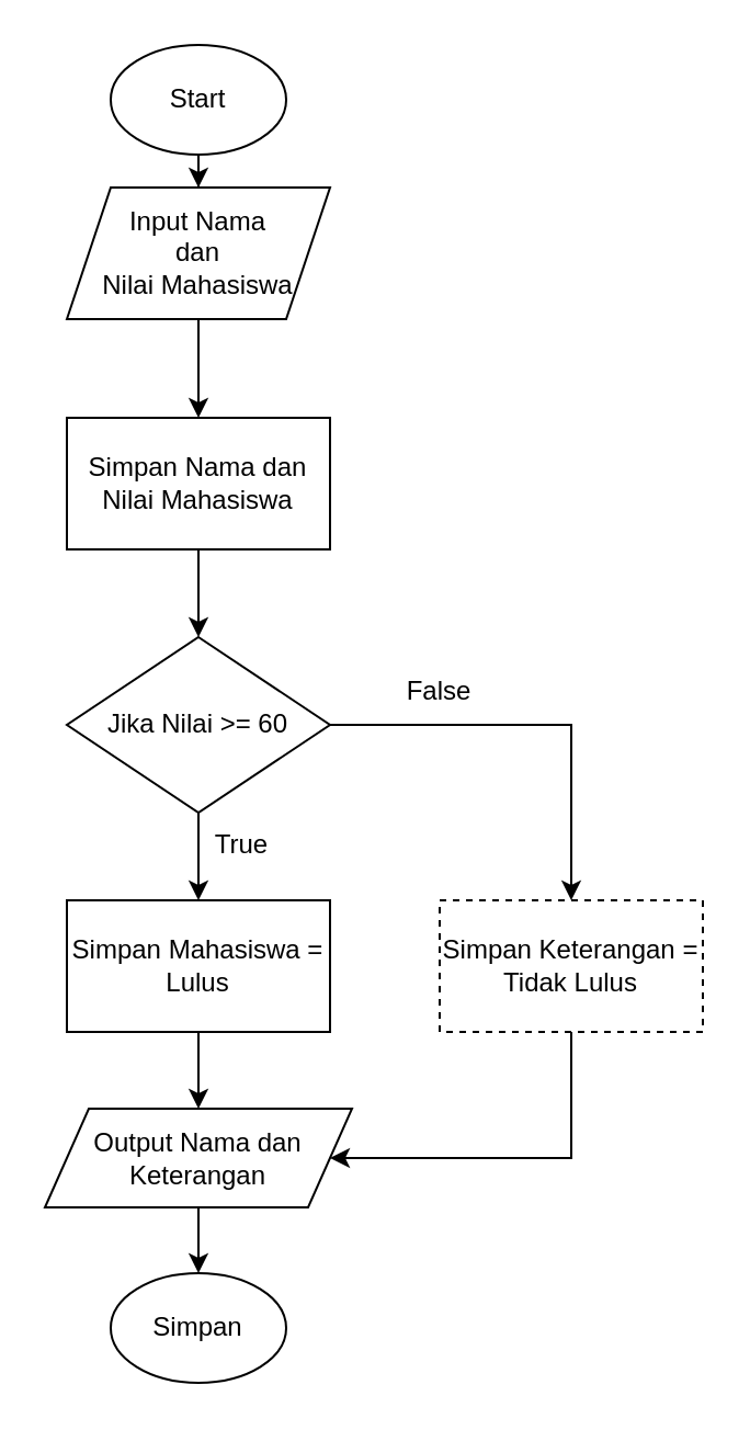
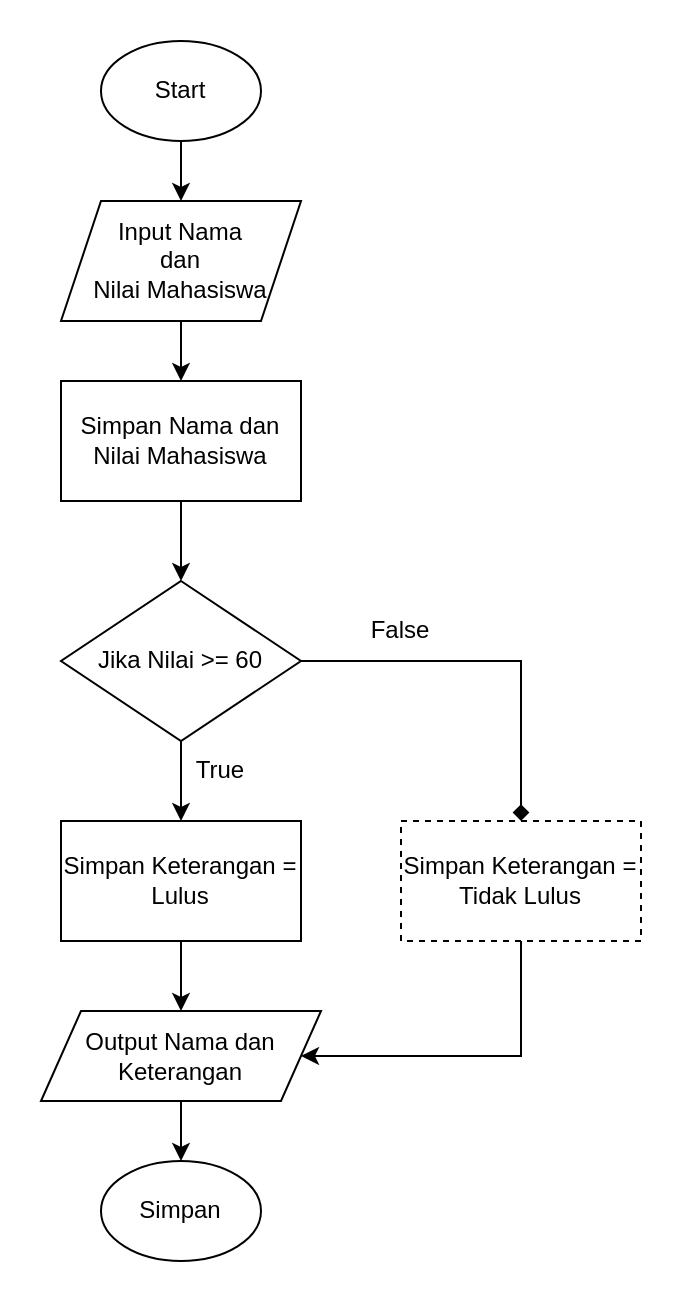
- <mxCell id="6" value="Input Nama&lt;div&gt;dan&lt;br&gt;Nilai Mahasiswa&lt;/div&gt;" style="shape=parallelogram;perimeter=parallelogramPerimeter;whiteSpace=wrap;html=1;fixedSize=1;" vertex="1" parent="1"><mxGeometry x="30" y="85" width="120" height="60" as="geometry" /></mxCell>
+ <mxCell id="6" value="Input Nama&lt;div&gt;dan&lt;br&gt;Nilai Mahasiswa&lt;/div&gt;" style="shape=parallelogram;perimeter=parallelogramPerimeter;whiteSpace=wrap;html=1;fixedSize=1;" vertex="1" parent="1"><mxGeometry x="30" y="100" width="120" height="60" as="geometry" /></mxCell>
- <mxCell id="10" style="edgeStyle=orthogonalEdgeStyle;rounded=0;orthogonalLoop=1;jettySize=auto;html=1;" edge="1" parent="1" source="11" target="16"><mxGeometry relative="1" as="geometry" /></mxCell>
+ <mxCell id="10" style="edgeStyle=orthogonalEdgeStyle;rounded=0;orthogonalLoop=1;jettySize=auto;html=1;endArrow=diamond;" edge="1" parent="1" source="11" target="16"><mxGeometry relative="1" as="geometry" /></mxCell>
- <mxCell id="13" value="Simpan Mahasiswa = Lulus" style="rounded=0;whiteSpace=wrap;html=1;" vertex="1" parent="1"><mxGeometry x="30" y="410" width="120" height="60" as="geometry" /></mxCell>
+ <mxCell id="13" value="Simpan Keterangan = Lulus" style="rounded=0;whiteSpace=wrap;html=1;" vertex="1" parent="1"><mxGeometry x="30" y="410" width="120" height="60" as="geometry" /></mxCell>
